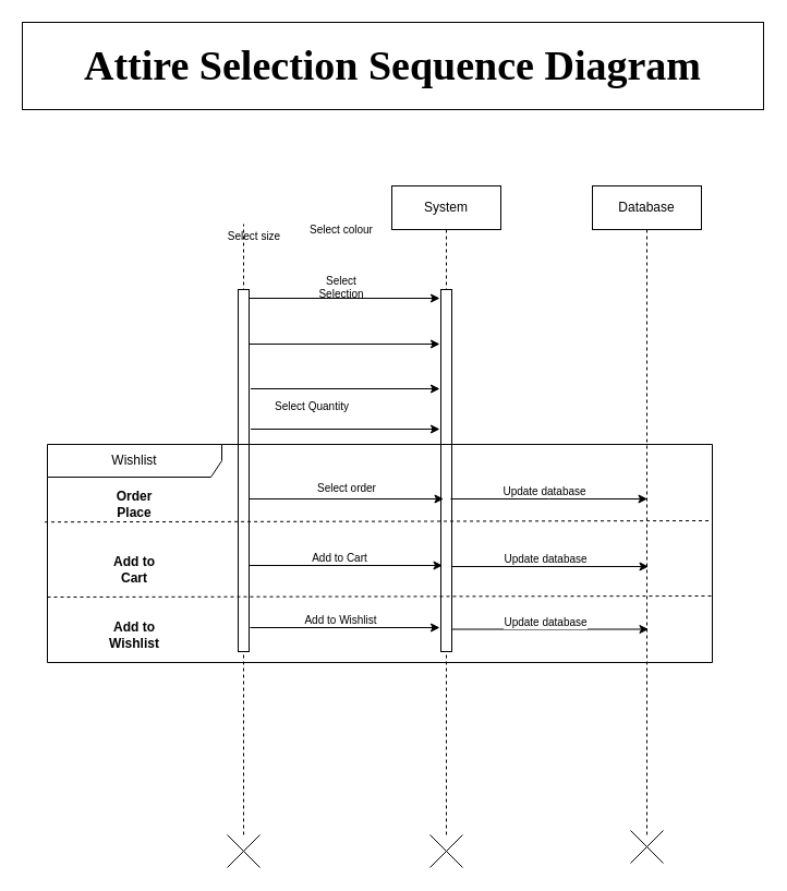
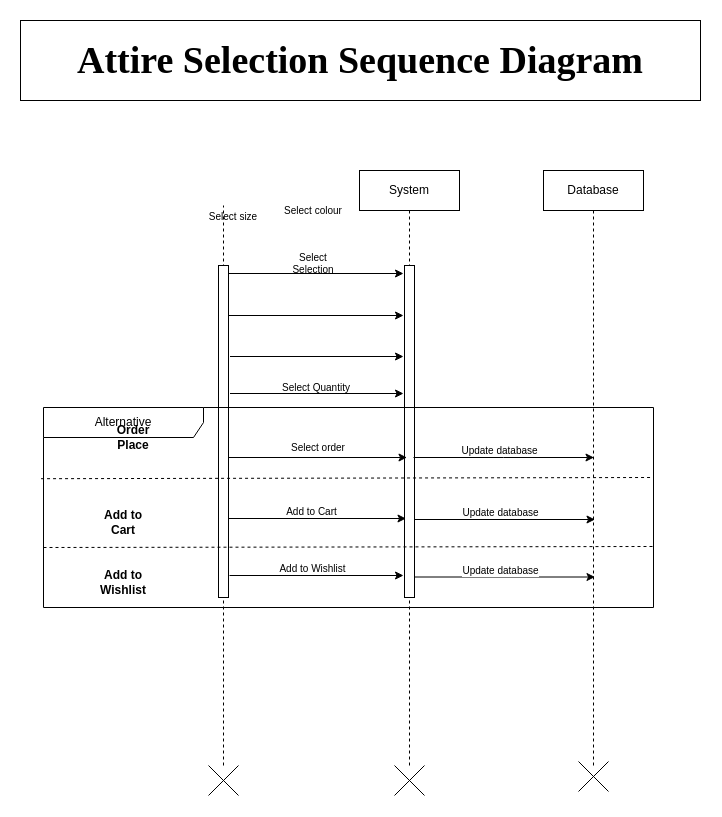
- <mxCell id="11" value="Select Quantity" style="text;html=1;strokeColor=none;fillColor=none;align=center;verticalAlign=middle;whiteSpace=wrap;rounded=0;fontSize=10;" parent="1" vertex="1"><mxGeometry x="251" y="357" width="70" height="30" as="geometry" /></mxCell>
+ <mxCell id="11" value="Select Quantity" style="text;html=1;strokeColor=none;fillColor=none;align=center;verticalAlign=middle;whiteSpace=wrap;rounded=0;fontSize=10;" parent="1" vertex="1"><mxGeometry x="281" y="372" width="70" height="30" as="geometry" /></mxCell>
- <mxCell id="22" value="Wishlist" style="shape=umlFrame;whiteSpace=wrap;html=1;pointerEvents=0;recursiveResize=0;container=1;collapsible=0;width=160;" parent="1" vertex="1"><mxGeometry x="43" y="407" width="610" height="200" as="geometry" /></mxCell>
+ <mxCell id="22" value="Alternative" style="shape=umlFrame;whiteSpace=wrap;html=1;pointerEvents=0;recursiveResize=0;container=1;collapsible=0;width=160;" parent="1" vertex="1"><mxGeometry x="43" y="407" width="610" height="200" as="geometry" /></mxCell>
- <mxCell id="28" value="Order Place" style="text;html=1;strokeColor=none;fillColor=none;align=center;verticalAlign=middle;whiteSpace=wrap;rounded=0;fontStyle=1" parent="22" vertex="1"><mxGeometry x="50" y="40" width="60" height="30" as="geometry" /></mxCell>
+ <mxCell id="28" value="Order Place" style="text;html=1;strokeColor=none;fillColor=none;align=center;verticalAlign=middle;whiteSpace=wrap;rounded=0;fontStyle=1" parent="22" vertex="1"><mxGeometry x="60" y="15" width="60" height="30" as="geometry" /></mxCell>
